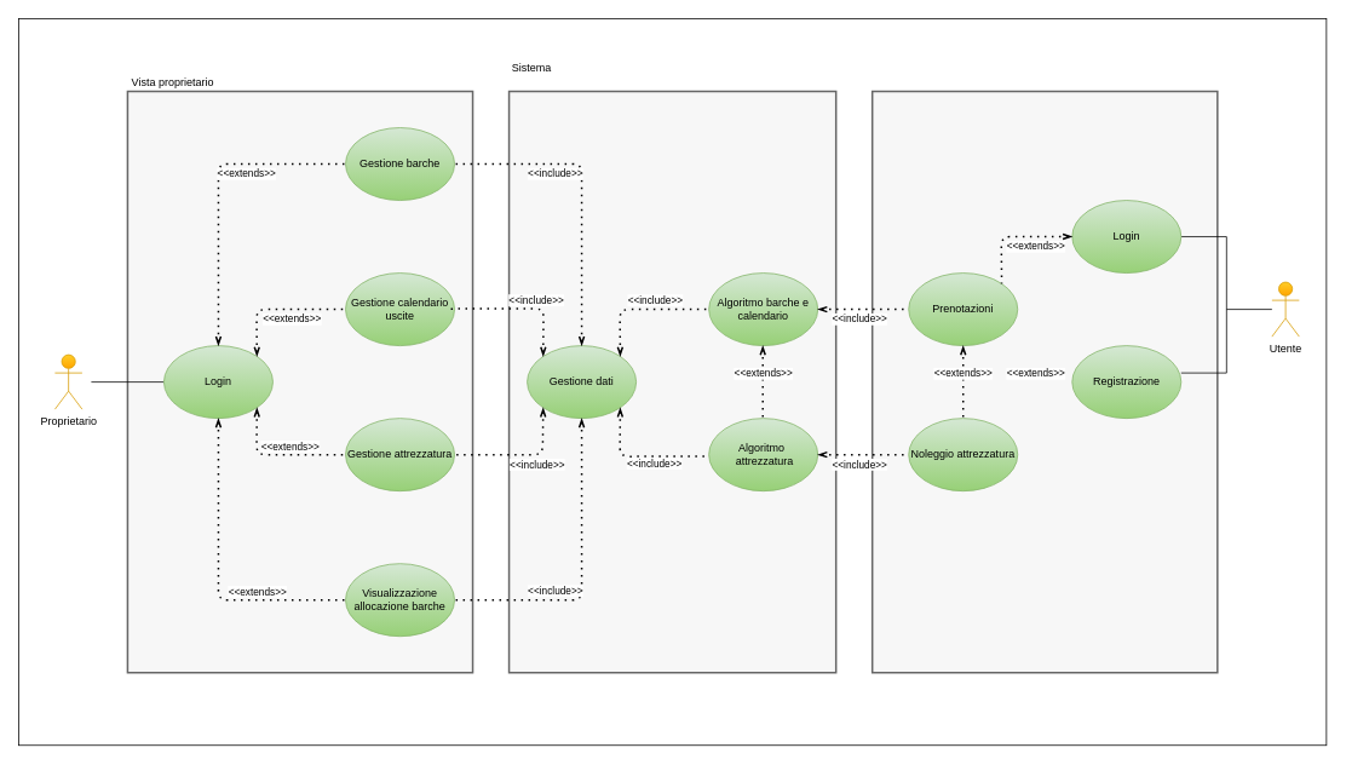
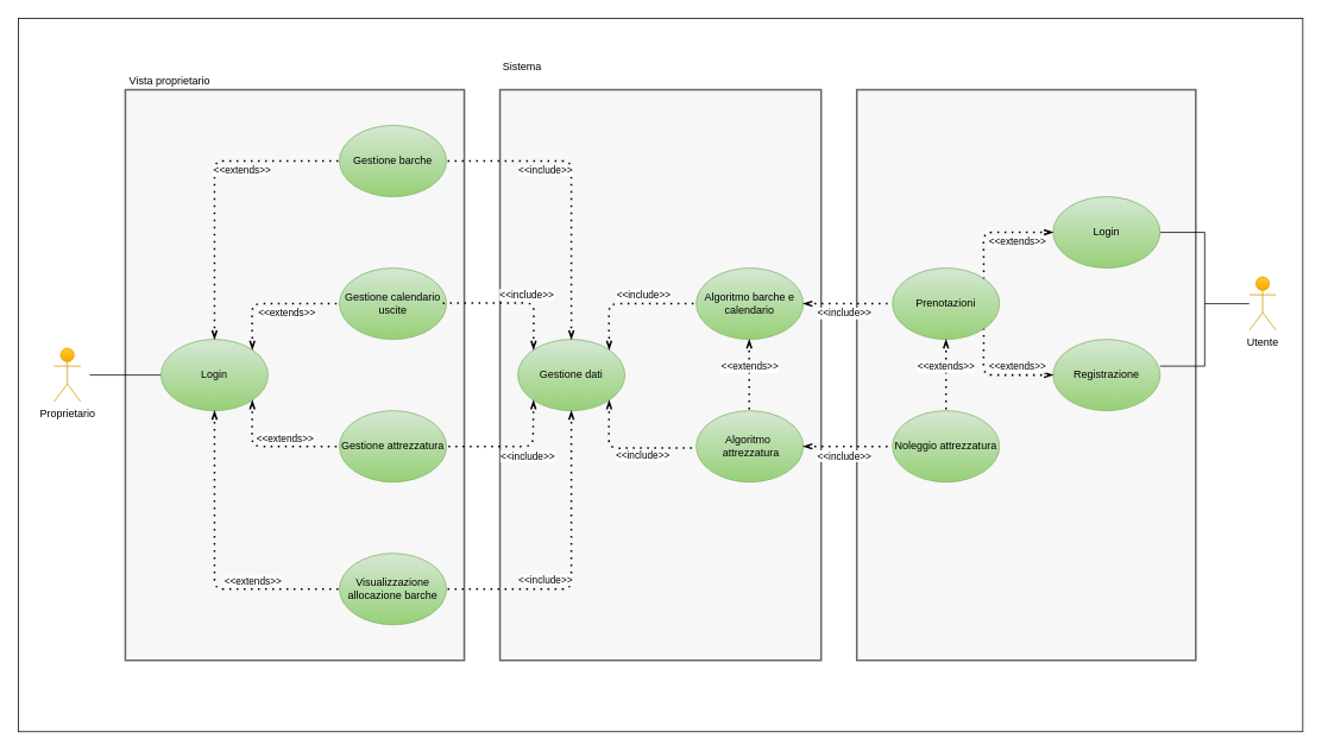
+ <mxCell id="43" value="" style="endArrow=none;dashed=1;html=1;dashPattern=1 3;strokeWidth=2;entryX=1;entryY=1;entryDx=0;entryDy=0;exitX=0;exitY=0.5;exitDx=0;exitDy=0;startArrow=openThin;startFill=0;" parent="1" source="39" target="41" edge="1"><mxGeometry width="50" height="50" relative="1" as="geometry"><mxPoint x="1190" y="270" as="sourcePoint" /><mxPoint x="1132.426" y="321.716" as="targetPoint" /><Array as="points"><mxPoint x="1102" y="420" /></Array></mxGeometry></mxCell>
